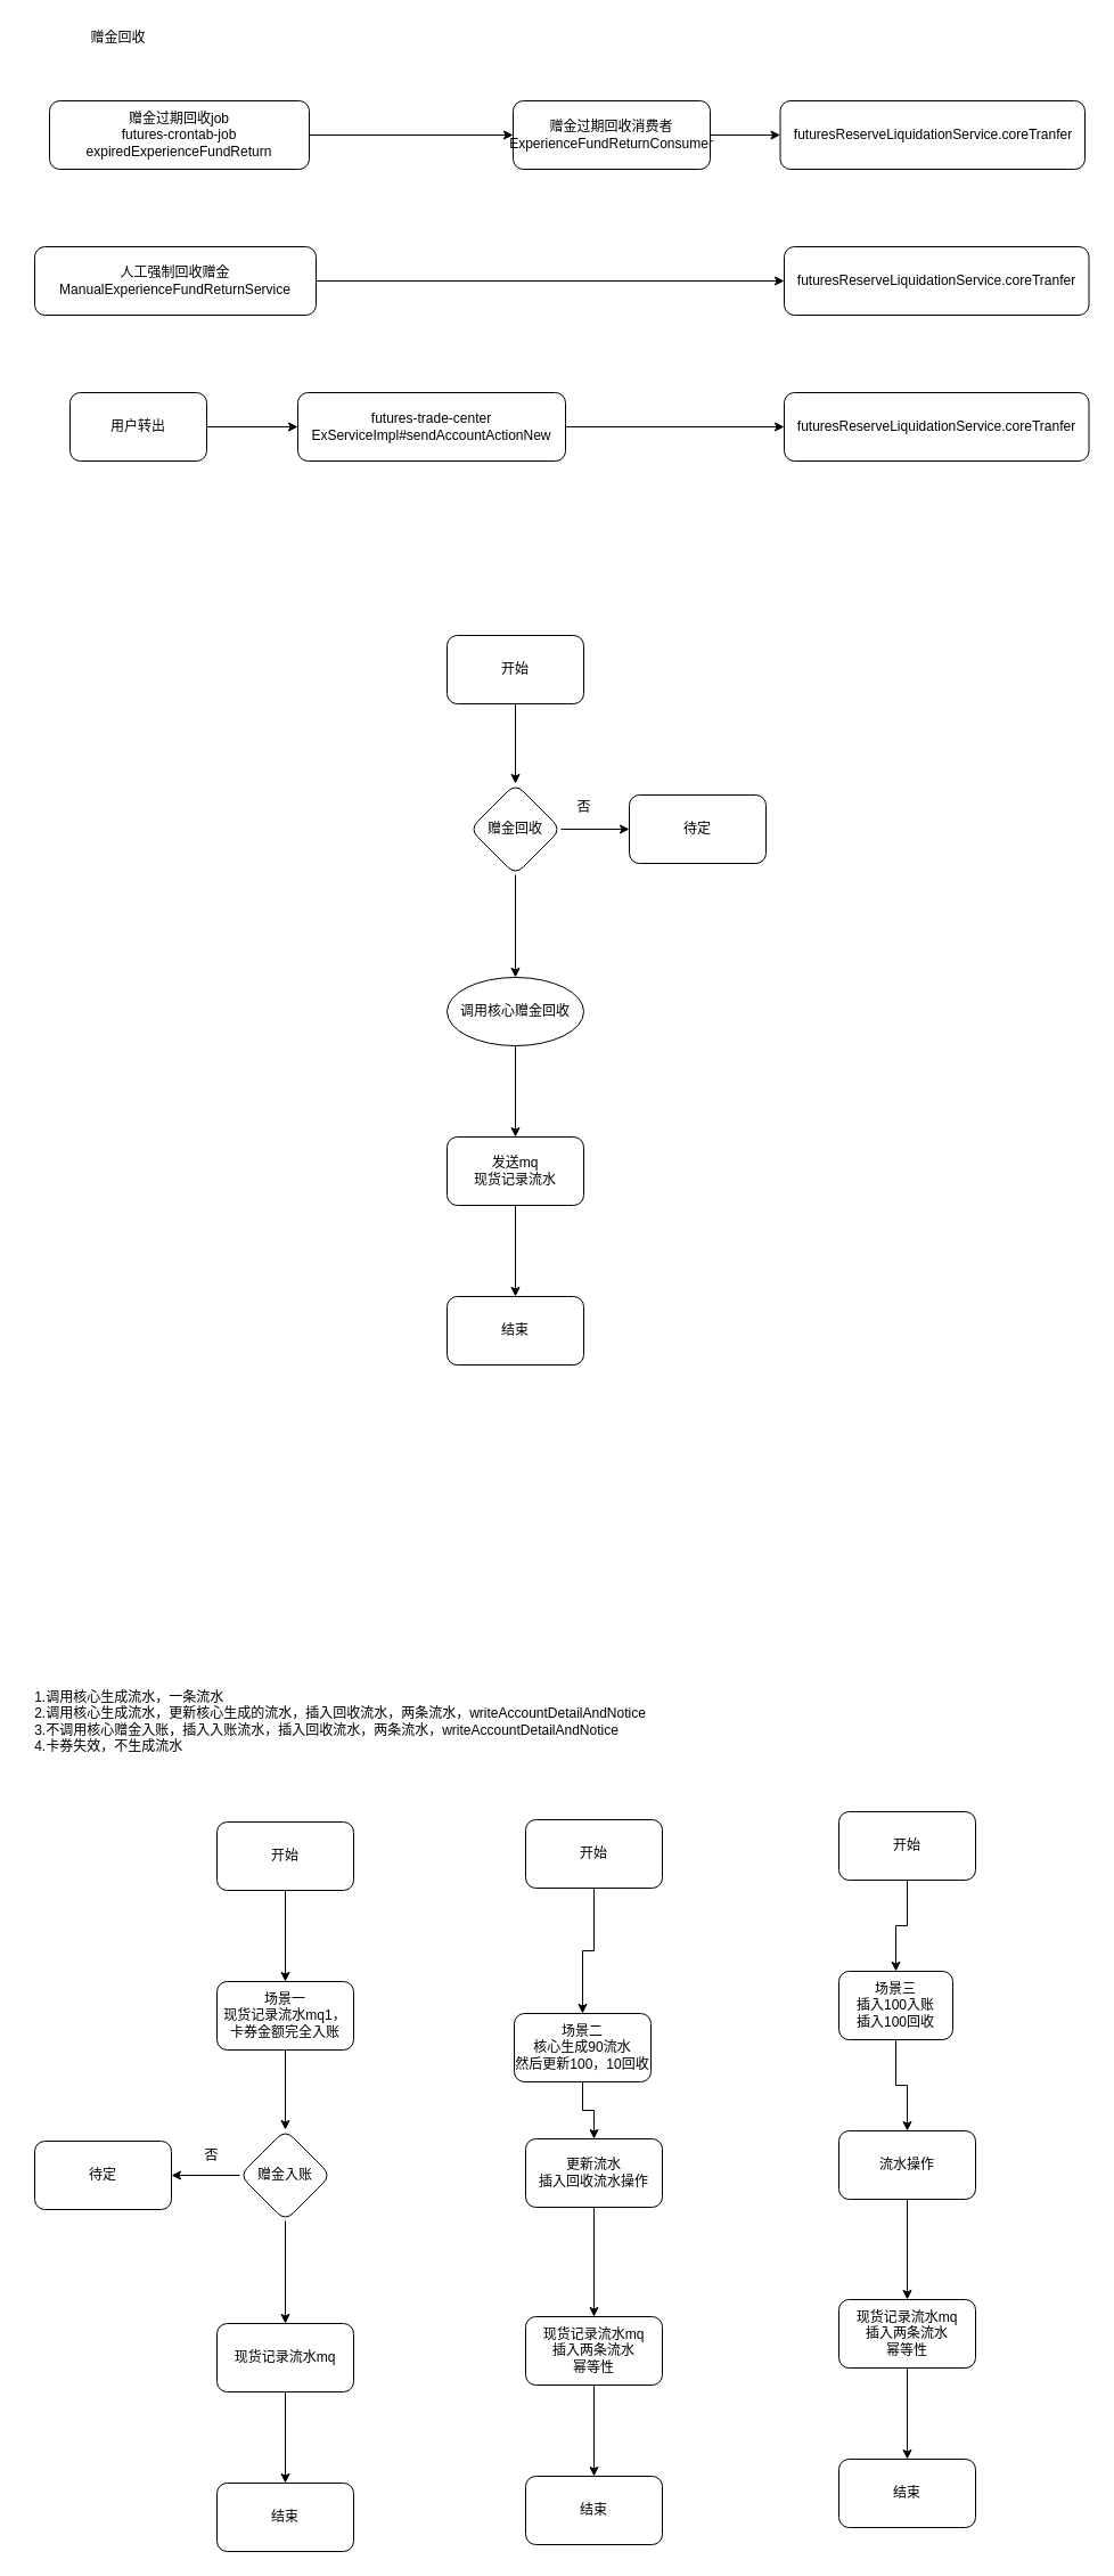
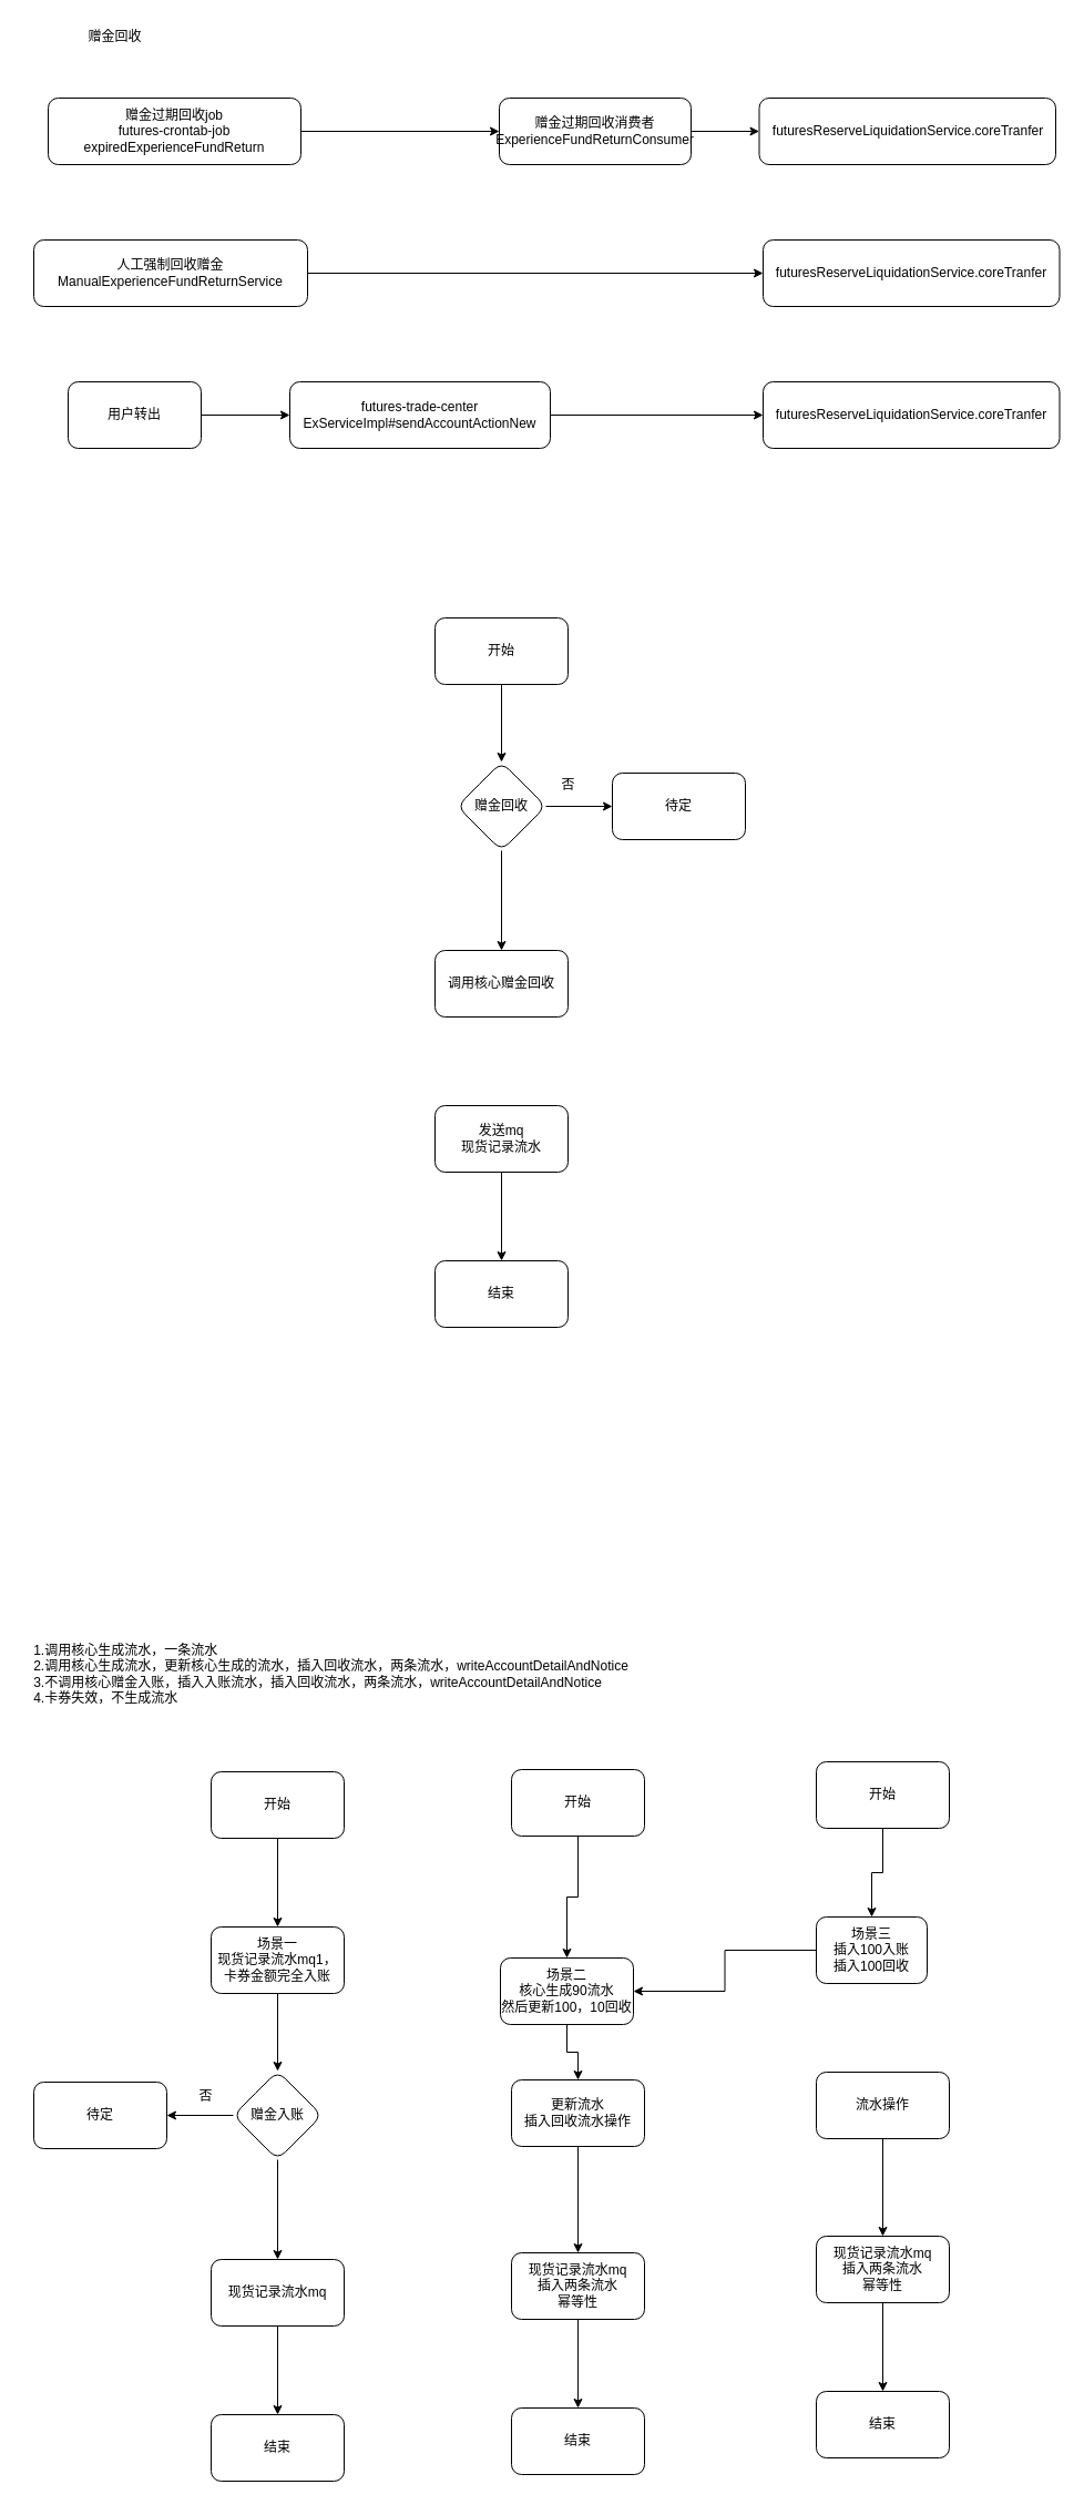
- <mxCell id="25" value="调用核心赠金回收" style="ellipse;whiteSpace=wrap;html=1;" vertex="1" parent="1"><mxGeometry x="392" y="857" width="120" height="60" as="geometry" /></mxCell>
+ <mxCell id="25" value="调用核心赠金回收" style="whiteSpace=wrap;html=1;rounded=1;" vertex="1" parent="1"><mxGeometry x="392" y="857" width="120" height="60" as="geometry" /></mxCell>
- <mxCell id="24" value="" style="edgeStyle=orthogonalEdgeStyle;rounded=0;orthogonalLoop=1;jettySize=auto;html=1;" edge="1" parent="1" source="25" target="27"><mxGeometry relative="1" as="geometry" /></mxCell>
- <mxCell id="52" value="" style="edgeStyle=orthogonalEdgeStyle;rounded=0;orthogonalLoop=1;jettySize=auto;html=1;" edge="1" parent="1" source="53" target="55"><mxGeometry relative="1" as="geometry" /></mxCell>
+ <mxCell id="52" value="" style="edgeStyle=orthogonalEdgeStyle;rounded=0;orthogonalLoop=1;jettySize=auto;html=1;" edge="1" parent="1" source="53" target="44"><mxGeometry relative="1" as="geometry" /></mxCell>
